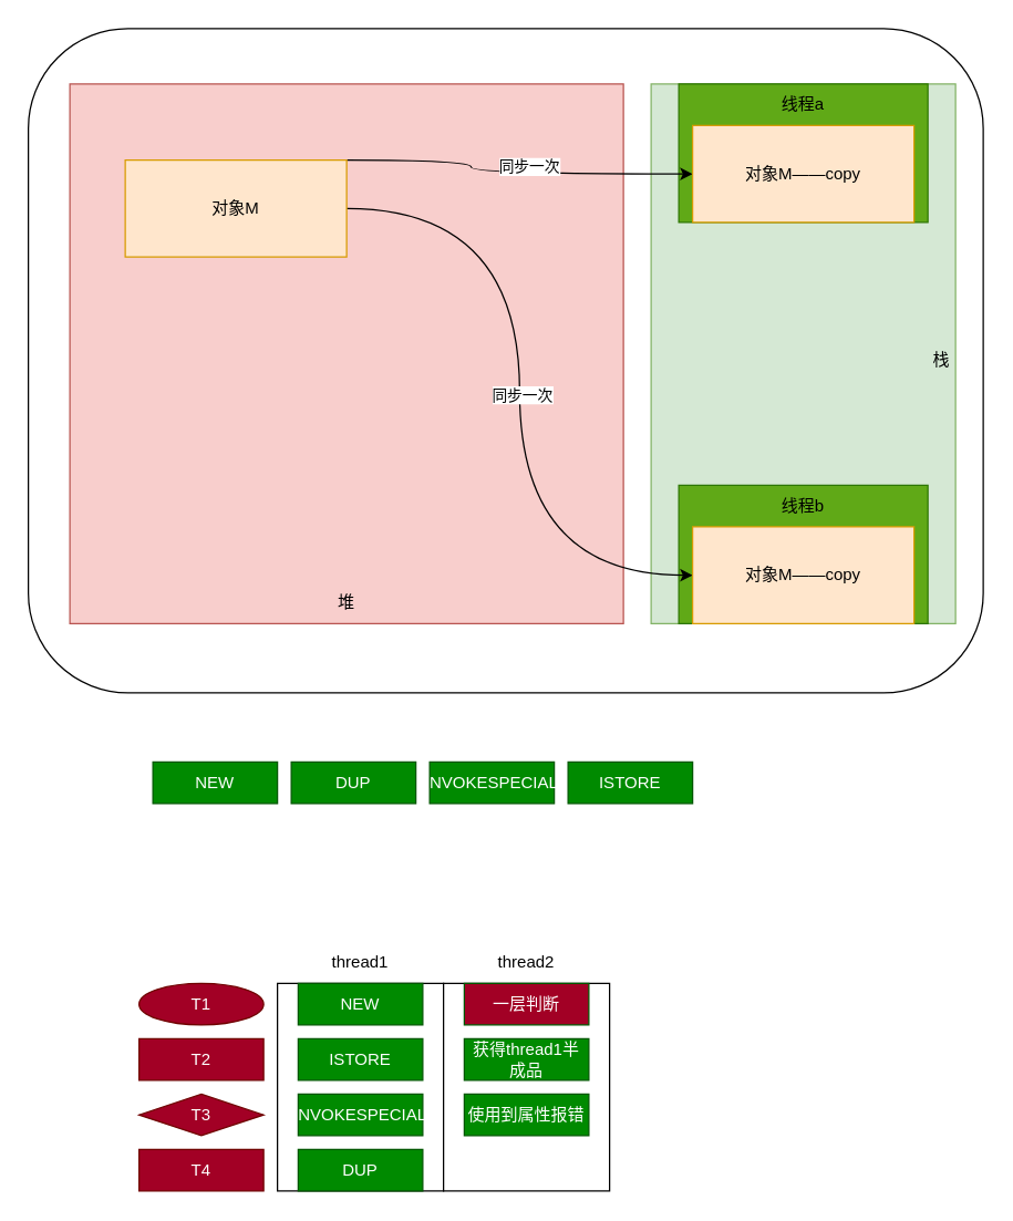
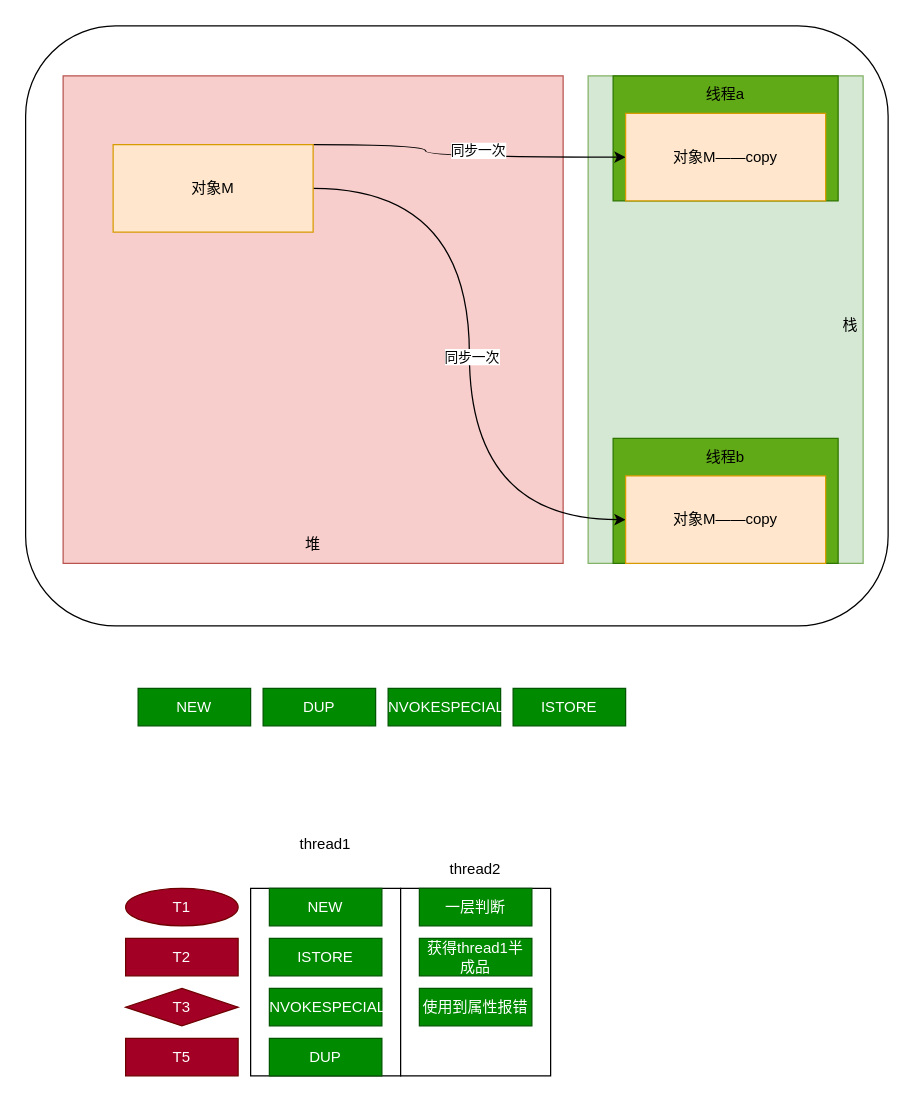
- <mxCell id="24" value="thread1" style="text;html=1;strokeColor=none;fillColor=none;align=center;verticalAlign=middle;whiteSpace=wrap;rounded=0;" vertex="1" parent="1"><mxGeometry x="230" y="680" width="60" height="30" as="geometry" /></mxCell>
+ <mxCell id="24" value="thread1" style="text;html=1;strokeColor=none;fillColor=none;align=center;verticalAlign=middle;whiteSpace=wrap;rounded=0;" vertex="1" parent="1"><mxGeometry x="230" y="660" width="60" height="30" as="geometry" /></mxCell>
- <mxCell id="34" value="一层判断" style="rounded=0;whiteSpace=wrap;html=1;fillColor=#a20025;fontColor=#ffffff;strokeColor=#005700;" vertex="1" parent="1"><mxGeometry x="335" y="710" width="90" height="30" as="geometry" /></mxCell>
+ <mxCell id="34" value="一层判断" style="rounded=0;whiteSpace=wrap;html=1;fillColor=#008a00;fontColor=#ffffff;strokeColor=#005700;" vertex="1" parent="1"><mxGeometry x="335" y="710" width="90" height="30" as="geometry" /></mxCell>
- <mxCell id="29" value="T4" style="rounded=0;whiteSpace=wrap;html=1;fillColor=#a20025;fontColor=#ffffff;strokeColor=#6F0000;" vertex="1" parent="1"><mxGeometry x="100" y="830" width="90" height="30" as="geometry" /></mxCell>
+ <mxCell id="29" value="T5" style="rounded=0;whiteSpace=wrap;html=1;fillColor=#a20025;fontColor=#ffffff;strokeColor=#6F0000;" vertex="1" parent="1"><mxGeometry x="100" y="830" width="90" height="30" as="geometry" /></mxCell>
